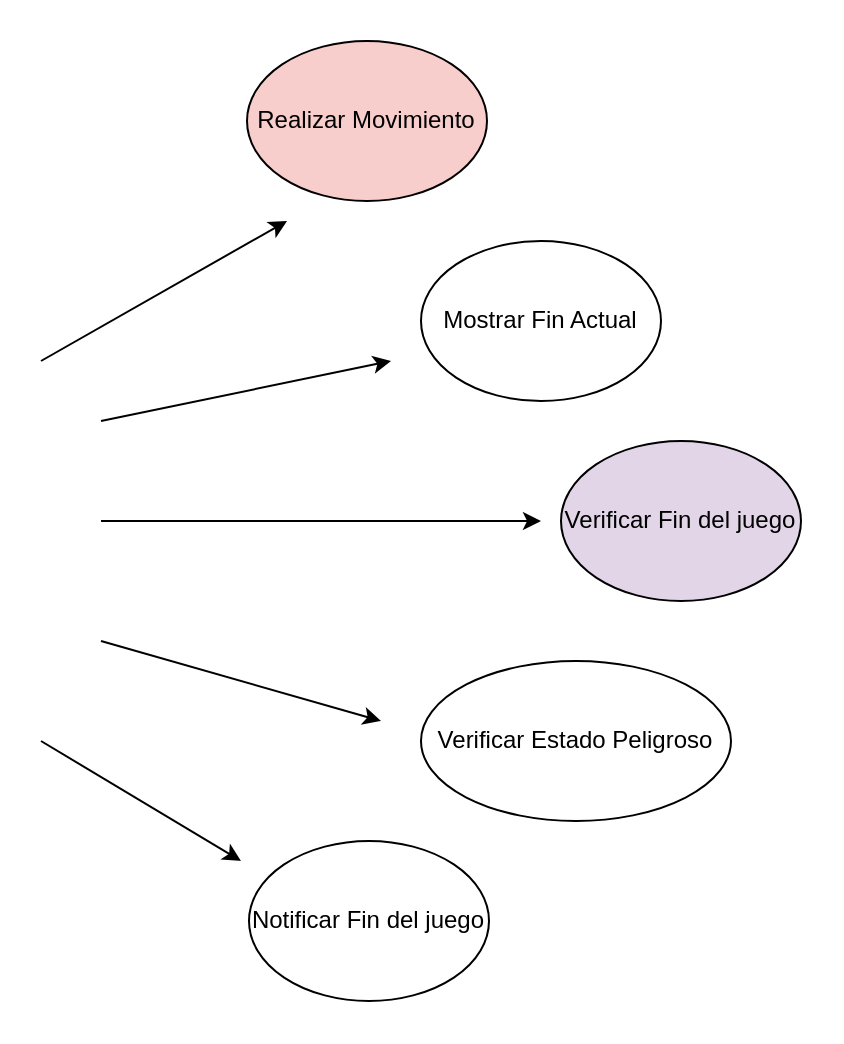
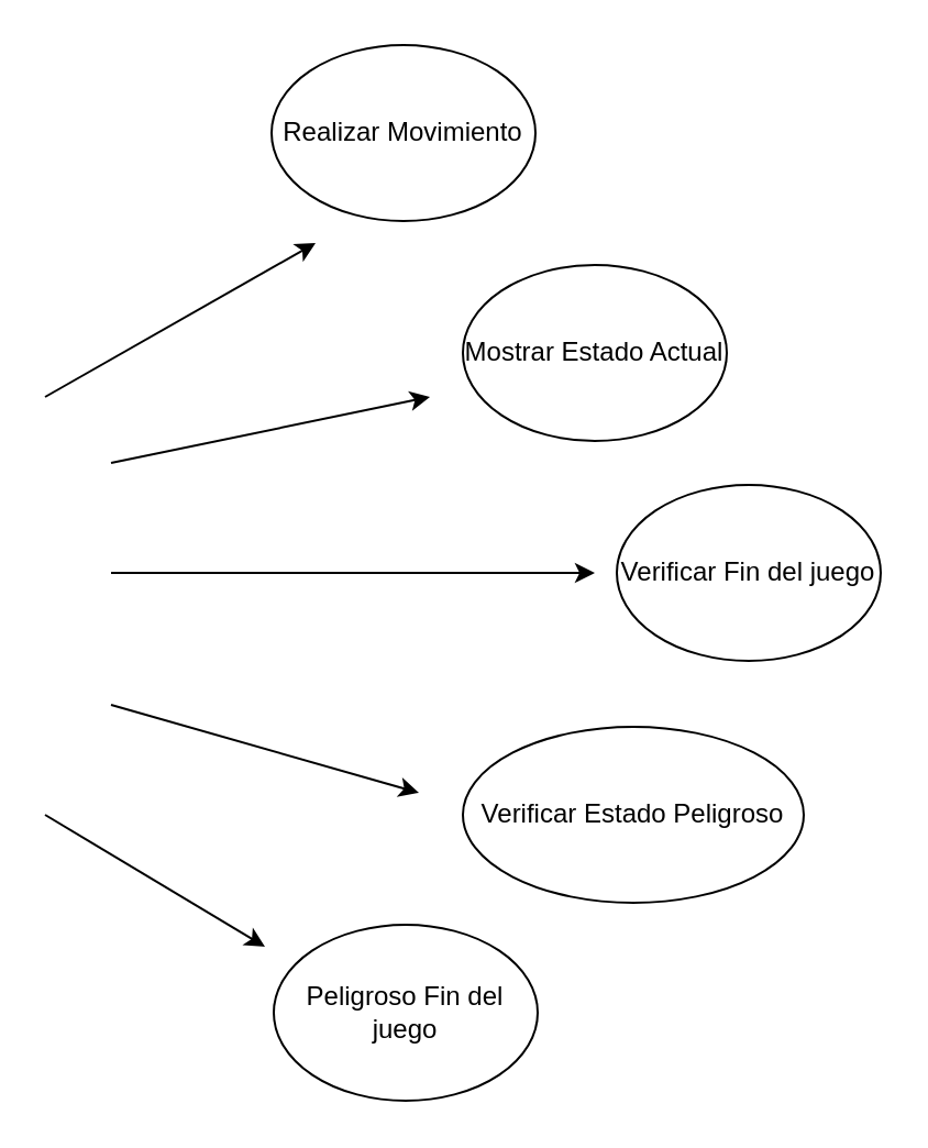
- <mxCell id="2" value="Realizar Movimiento" style="ellipse;whiteSpace=wrap;html=1;fillColor=#f8cecc;" parent="1" vertex="1"><mxGeometry x="123" y="20" width="120" height="80" as="geometry" /></mxCell>
+ <mxCell id="2" value="Realizar Movimiento" style="ellipse;whiteSpace=wrap;html=1;" parent="1" vertex="1"><mxGeometry x="123" y="20" width="120" height="80" as="geometry" /></mxCell>
- <mxCell id="3" value="Mostrar Fin Actual" style="ellipse;whiteSpace=wrap;html=1;" parent="1" vertex="1"><mxGeometry x="210" y="120" width="120" height="80" as="geometry" /></mxCell>
+ <mxCell id="3" value="Mostrar Estado Actual" style="ellipse;whiteSpace=wrap;html=1;" parent="1" vertex="1"><mxGeometry x="210" y="120" width="120" height="80" as="geometry" /></mxCell>
- <mxCell id="4" value="Verificar Fin del juego" style="ellipse;whiteSpace=wrap;html=1;fillColor=#e1d5e7;" parent="1" vertex="1"><mxGeometry x="280" y="220" width="120" height="80" as="geometry" /></mxCell>
+ <mxCell id="4" value="Verificar Fin del juego" style="ellipse;whiteSpace=wrap;html=1;" parent="1" vertex="1"><mxGeometry x="280" y="220" width="120" height="80" as="geometry" /></mxCell>
- <mxCell id="9" value="Notificar Fin del juego" style="ellipse;whiteSpace=wrap;html=1;" vertex="1" parent="1"><mxGeometry x="124" y="420" width="120" height="80" as="geometry" /></mxCell>
+ <mxCell id="9" value="Peligroso Fin del juego" style="ellipse;whiteSpace=wrap;html=1;" vertex="1" parent="1"><mxGeometry x="124" y="420" width="120" height="80" as="geometry" /></mxCell>
